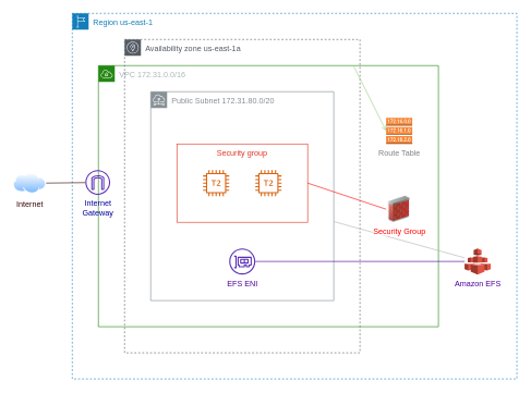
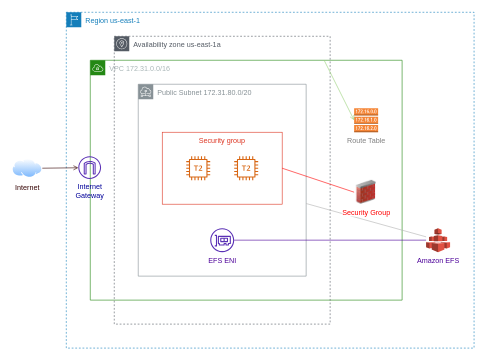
- <mxCell id="18" value="" style="endArrow=none;html=1;fontColor=#FF0000;exitX=1;exitY=0.5;exitDx=0;exitDy=0;strokeColor=#330000;" edge="1" parent="1" source="17" target="16"><mxGeometry width="50" height="50" relative="1" as="geometry"><mxPoint x="440" y="205.556" as="sourcePoint" /><mxPoint x="130" y="196" as="targetPoint" /></mxGeometry></mxCell>
+ <mxCell id="18" value="" style="endArrow=open;html=1;fontColor=#FF0000;exitX=1;exitY=0.5;exitDx=0;exitDy=0;strokeColor=#330000;" edge="1" parent="1" source="17" target="16"><mxGeometry width="50" height="50" relative="1" as="geometry"><mxPoint x="440" y="205.556" as="sourcePoint" /><mxPoint x="130" y="196" as="targetPoint" /></mxGeometry></mxCell>
